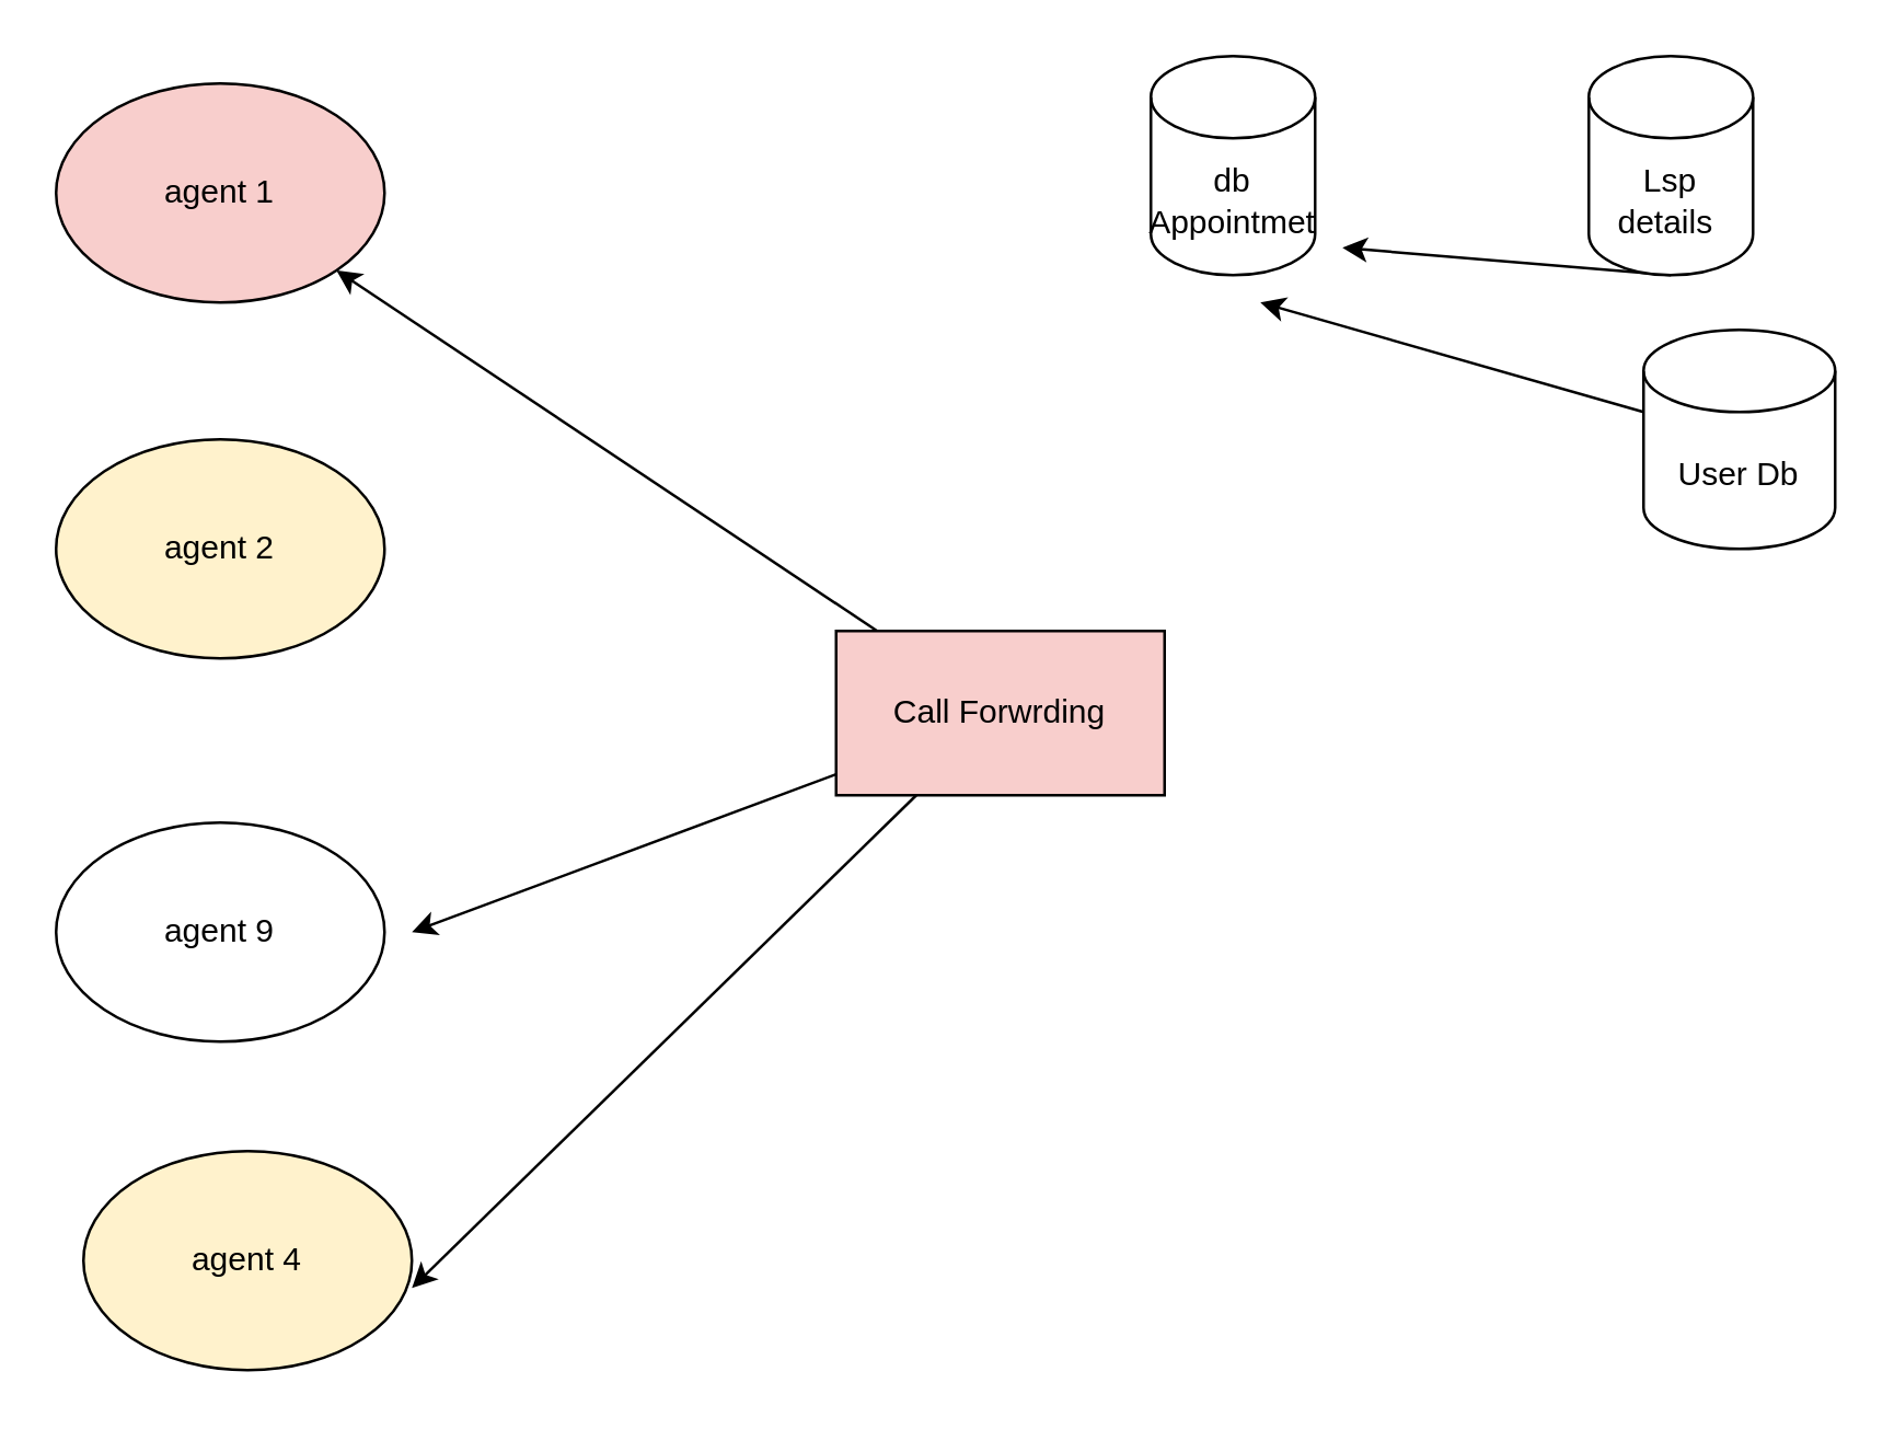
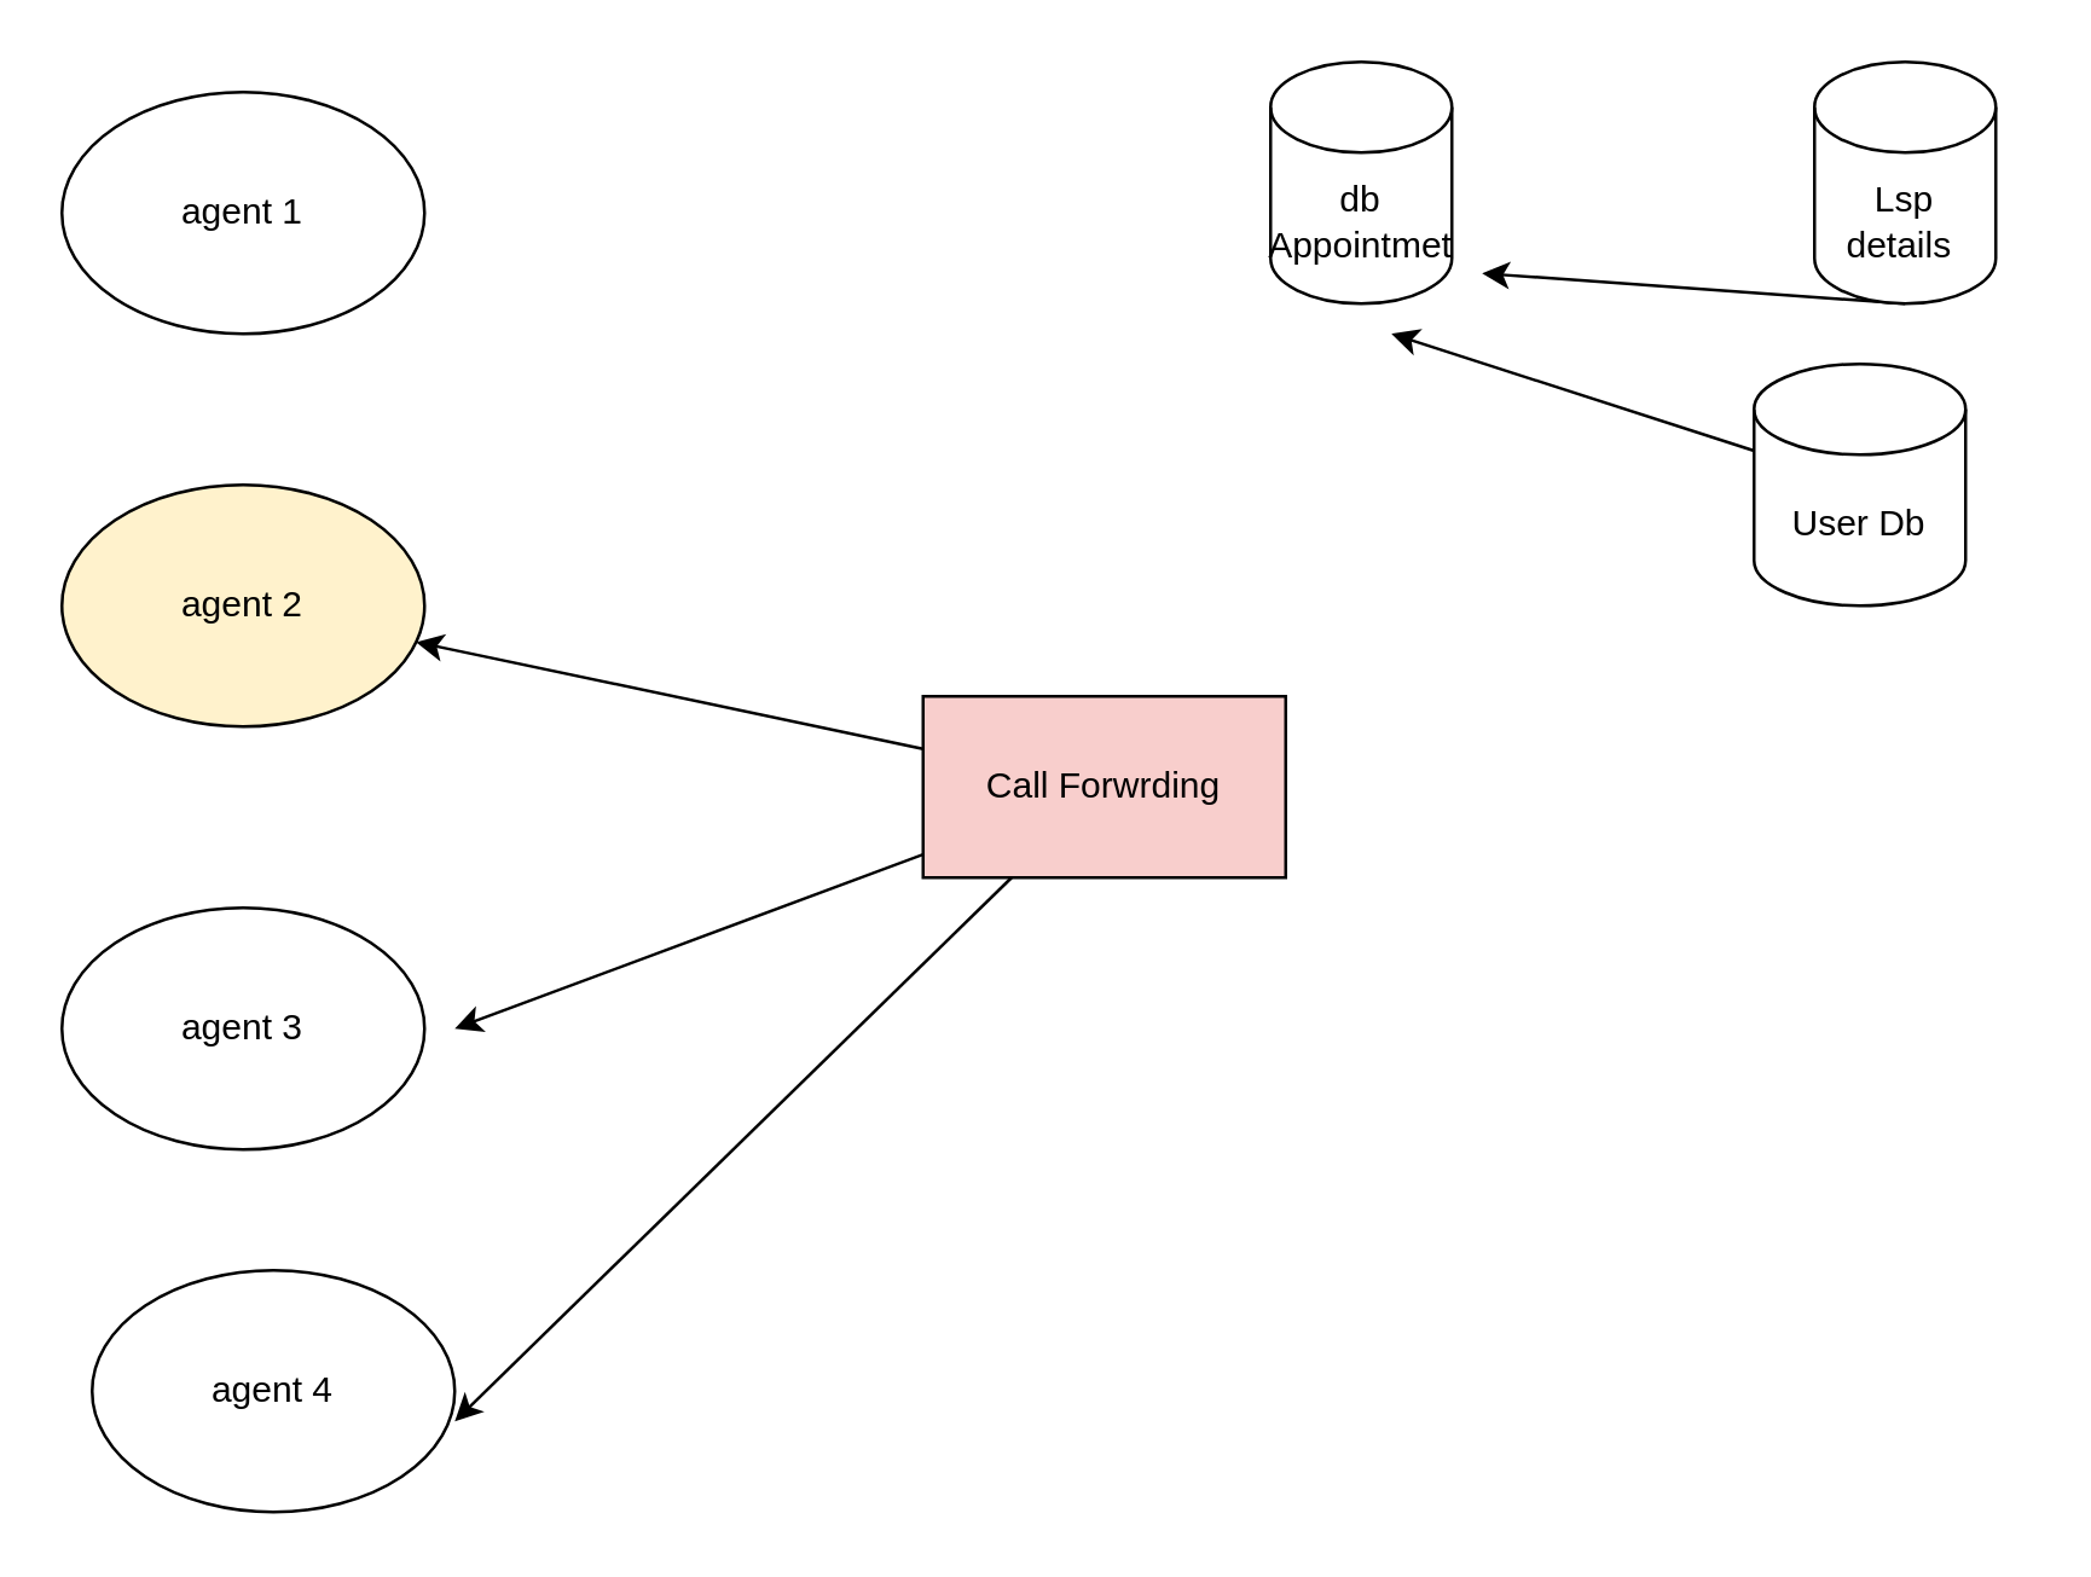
- <mxCell id="8" value="Lsp details&amp;nbsp;" style="shape=cylinder3;whiteSpace=wrap;html=1;boundedLbl=1;backgroundOutline=1;size=15;" vertex="1" parent="1"><mxGeometry x="580" y="20" width="60" height="80" as="geometry" /></mxCell>
+ <mxCell id="8" value="Lsp details&amp;nbsp;" style="shape=cylinder3;whiteSpace=wrap;html=1;boundedLbl=1;backgroundOutline=1;size=15;" vertex="1" parent="1"><mxGeometry x="600" y="20" width="60" height="80" as="geometry" /></mxCell>
- <mxCell id="2" value="agent 1" style="ellipse;whiteSpace=wrap;html=1;fillColor=#f8cecc;" vertex="1" parent="1"><mxGeometry x="20" y="30" width="120" height="80" as="geometry" /></mxCell>
+ <mxCell id="2" value="agent 1" style="ellipse;whiteSpace=wrap;html=1;" vertex="1" parent="1"><mxGeometry x="20" y="30" width="120" height="80" as="geometry" /></mxCell>
- <mxCell id="10" value="User Db" style="shape=cylinder3;whiteSpace=wrap;html=1;boundedLbl=1;backgroundOutline=1;size=15;" vertex="1" parent="1"><mxGeometry x="600" y="120" width="70" height="80" as="geometry" /></mxCell>
+ <mxCell id="10" value="User Db" style="shape=cylinder3;whiteSpace=wrap;html=1;boundedLbl=1;backgroundOutline=1;size=15;" vertex="1" parent="1"><mxGeometry x="580" y="120" width="70" height="80" as="geometry" /></mxCell>
- <mxCell id="11" style="edgeStyle=none;html=1;" edge="1" parent="1" source="15" target="2"><mxGeometry relative="1" as="geometry" /></mxCell>
+ <mxCell id="12" style="edgeStyle=none;html=1;" edge="1" parent="1" source="15" target="3"><mxGeometry relative="1" as="geometry" /></mxCell>
- <mxCell id="4" value="agent 9" style="ellipse;whiteSpace=wrap;html=1;" vertex="1" parent="1"><mxGeometry x="20" y="300" width="120" height="80" as="geometry" /></mxCell>
+ <mxCell id="4" value="agent 3" style="ellipse;whiteSpace=wrap;html=1;" vertex="1" parent="1"><mxGeometry x="20" y="300" width="120" height="80" as="geometry" /></mxCell>
- <mxCell id="5" value="agent 4" style="ellipse;whiteSpace=wrap;html=1;fillColor=#fff2cc;" vertex="1" parent="1"><mxGeometry x="30" y="420" width="120" height="80" as="geometry" /></mxCell>
+ <mxCell id="5" value="agent 4" style="ellipse;whiteSpace=wrap;html=1;" vertex="1" parent="1"><mxGeometry x="30" y="420" width="120" height="80" as="geometry" /></mxCell>
